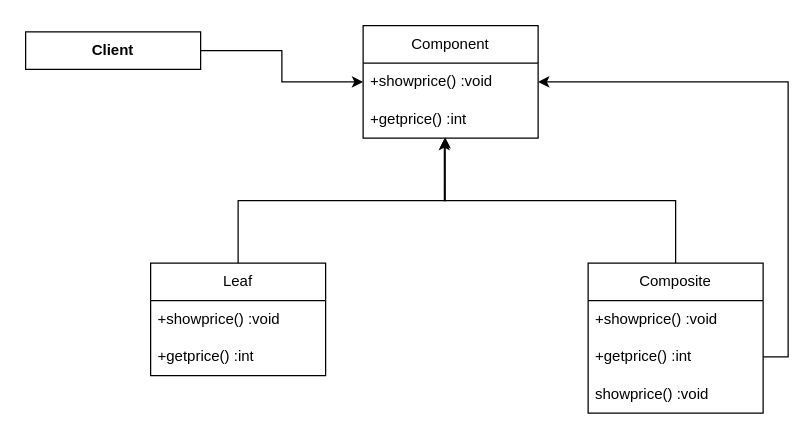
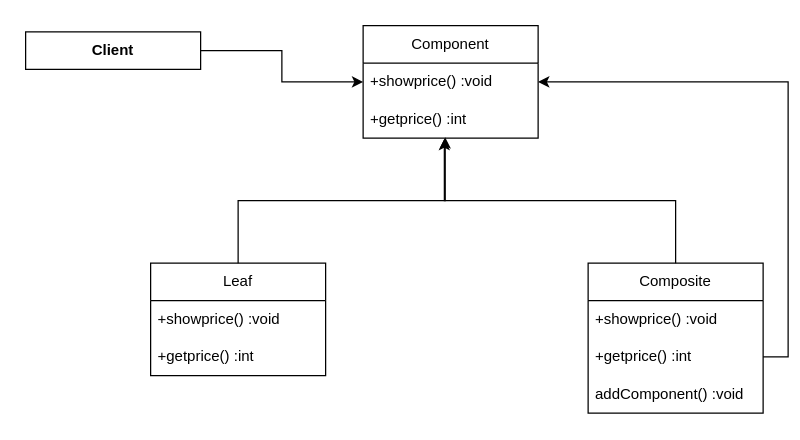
- <mxCell id="13" value="showprice() :void" style="text;strokeColor=none;fillColor=none;align=left;verticalAlign=middle;spacingLeft=4;spacingRight=4;overflow=hidden;points=[[0,0.5],[1,0.5]];portConstraint=eastwest;rotatable=0;whiteSpace=wrap;html=1;" vertex="1" parent="10"><mxGeometry y="90" width="140" height="30" as="geometry" /></mxCell>
+ <mxCell id="13" value="addComponent() :void" style="text;strokeColor=none;fillColor=none;align=left;verticalAlign=middle;spacingLeft=4;spacingRight=4;overflow=hidden;points=[[0,0.5],[1,0.5]];portConstraint=eastwest;rotatable=0;whiteSpace=wrap;html=1;" vertex="1" parent="10"><mxGeometry y="90" width="140" height="30" as="geometry" /></mxCell>
